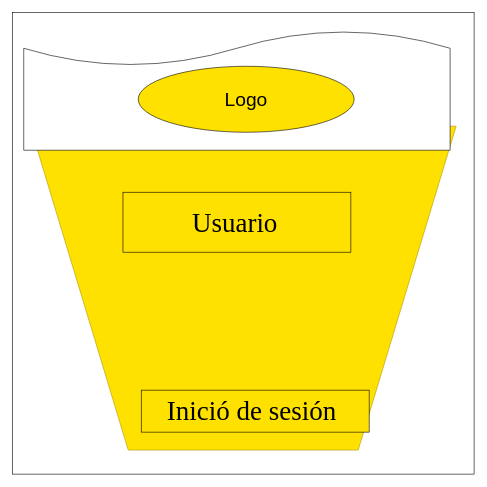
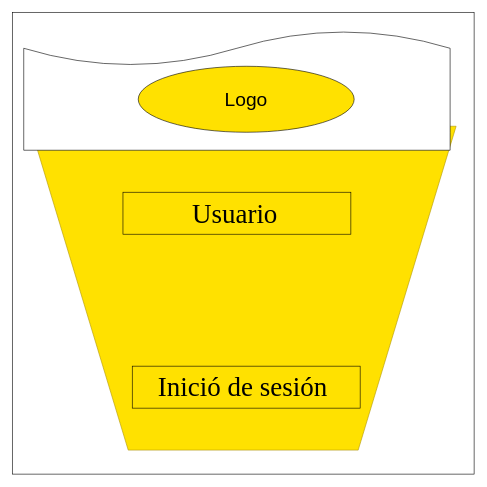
- <mxCell id="6" value="&lt;font face=&quot;Times New Roman&quot;&gt;&lt;font style=&quot;font-size: 45px&quot;&gt;Usuario&lt;/font&gt;&lt;font style=&quot;font-size: 30px&quot;&gt;&amp;nbsp;&lt;/font&gt;&lt;/font&gt;" style="rounded=0;whiteSpace=wrap;html=1;fillColor=#FFE100;gradientColor=none;fontSize=15;" vertex="1" parent="1"><mxGeometry x="204.53" y="320" width="380" height="100" as="geometry" /></mxCell>
+ <mxCell id="6" value="&lt;font face=&quot;Times New Roman&quot;&gt;&lt;font style=&quot;font-size: 45px&quot;&gt;Usuario&lt;/font&gt;&lt;font style=&quot;font-size: 30px&quot;&gt;&amp;nbsp;&lt;/font&gt;&lt;/font&gt;" style="rounded=0;whiteSpace=wrap;html=1;fillColor=#FFE100;gradientColor=none;fontSize=15;" vertex="1" parent="1"><mxGeometry x="204.53" y="320" width="380" height="70" as="geometry" /></mxCell>
- <mxCell id="5" value="&lt;font style=&quot;font-size: 45px&quot; face=&quot;Times New Roman&quot;&gt;Inició de sesión&amp;nbsp;&lt;/font&gt;" style="rounded=0;whiteSpace=wrap;html=1;fillColor=#FFE100;gradientColor=none;" vertex="1" parent="1"><mxGeometry x="235" y="650" width="380" height="70" as="geometry" /></mxCell>
+ <mxCell id="5" value="&lt;font style=&quot;font-size: 45px&quot; face=&quot;Times New Roman&quot;&gt;Inició de sesión&amp;nbsp;&lt;/font&gt;" style="rounded=0;whiteSpace=wrap;html=1;fillColor=#FFE100;gradientColor=none;" vertex="1" parent="1"><mxGeometry x="220" y="610" width="380" height="70" as="geometry" /></mxCell>
